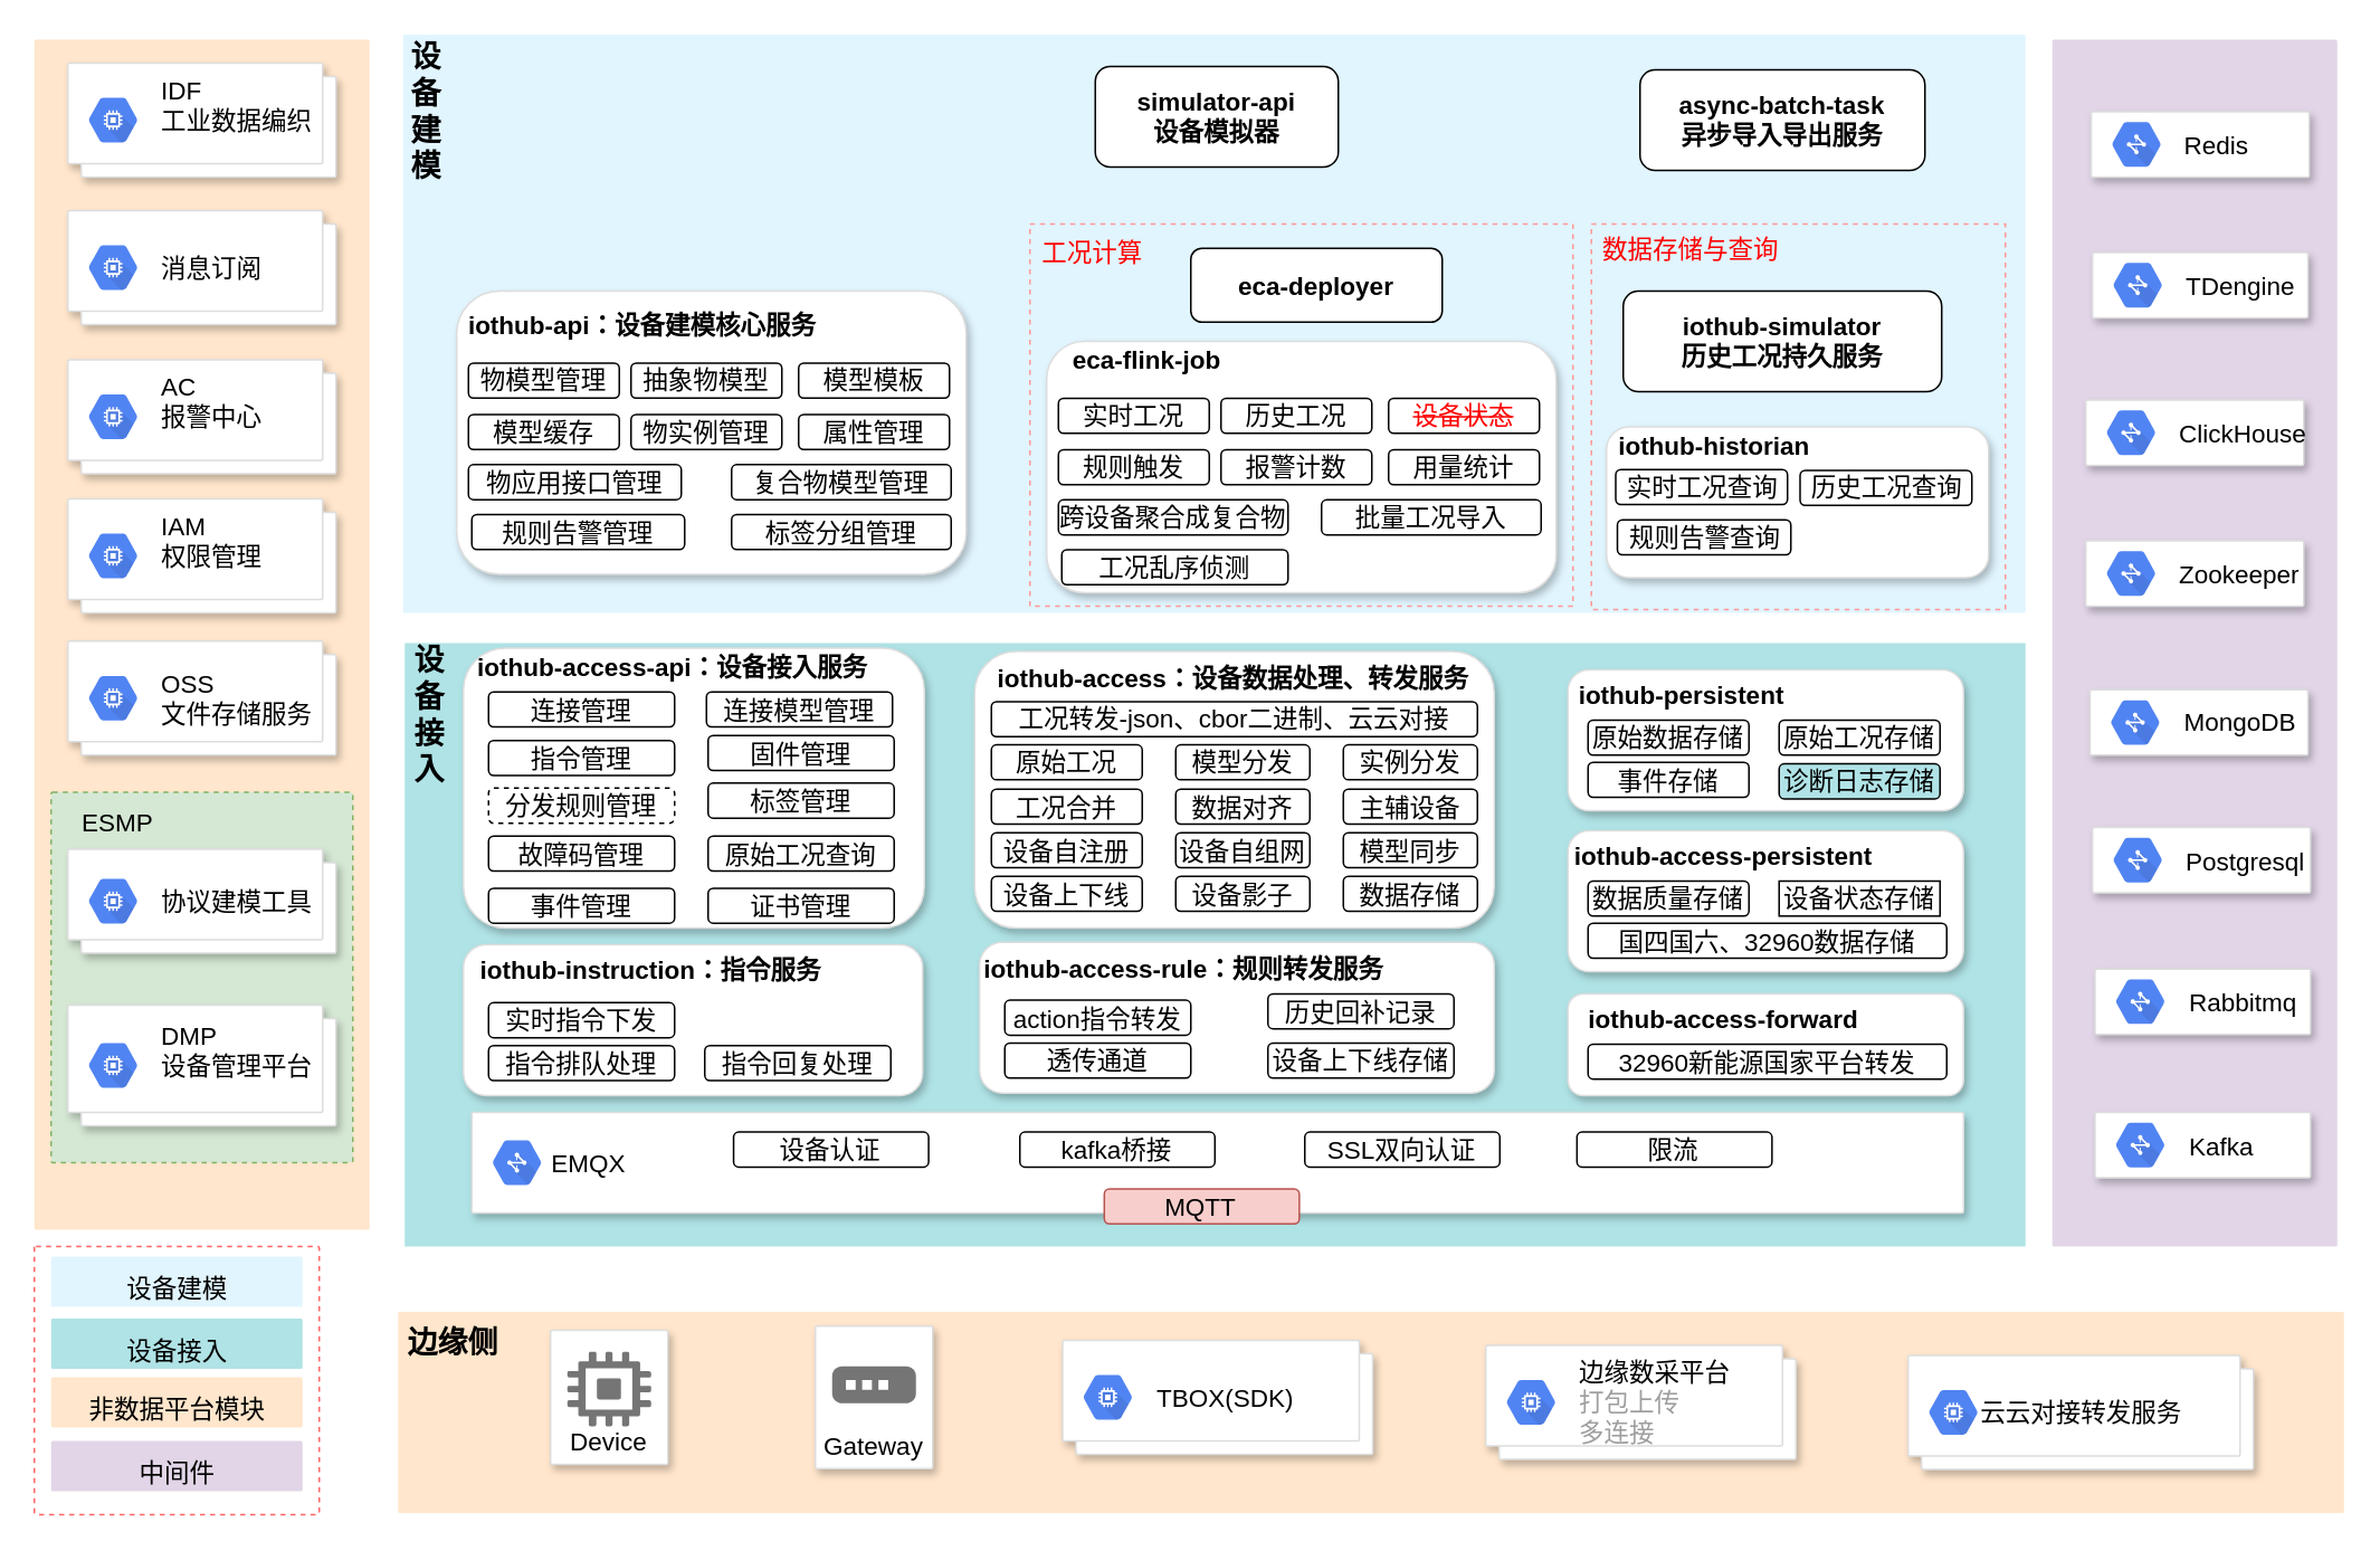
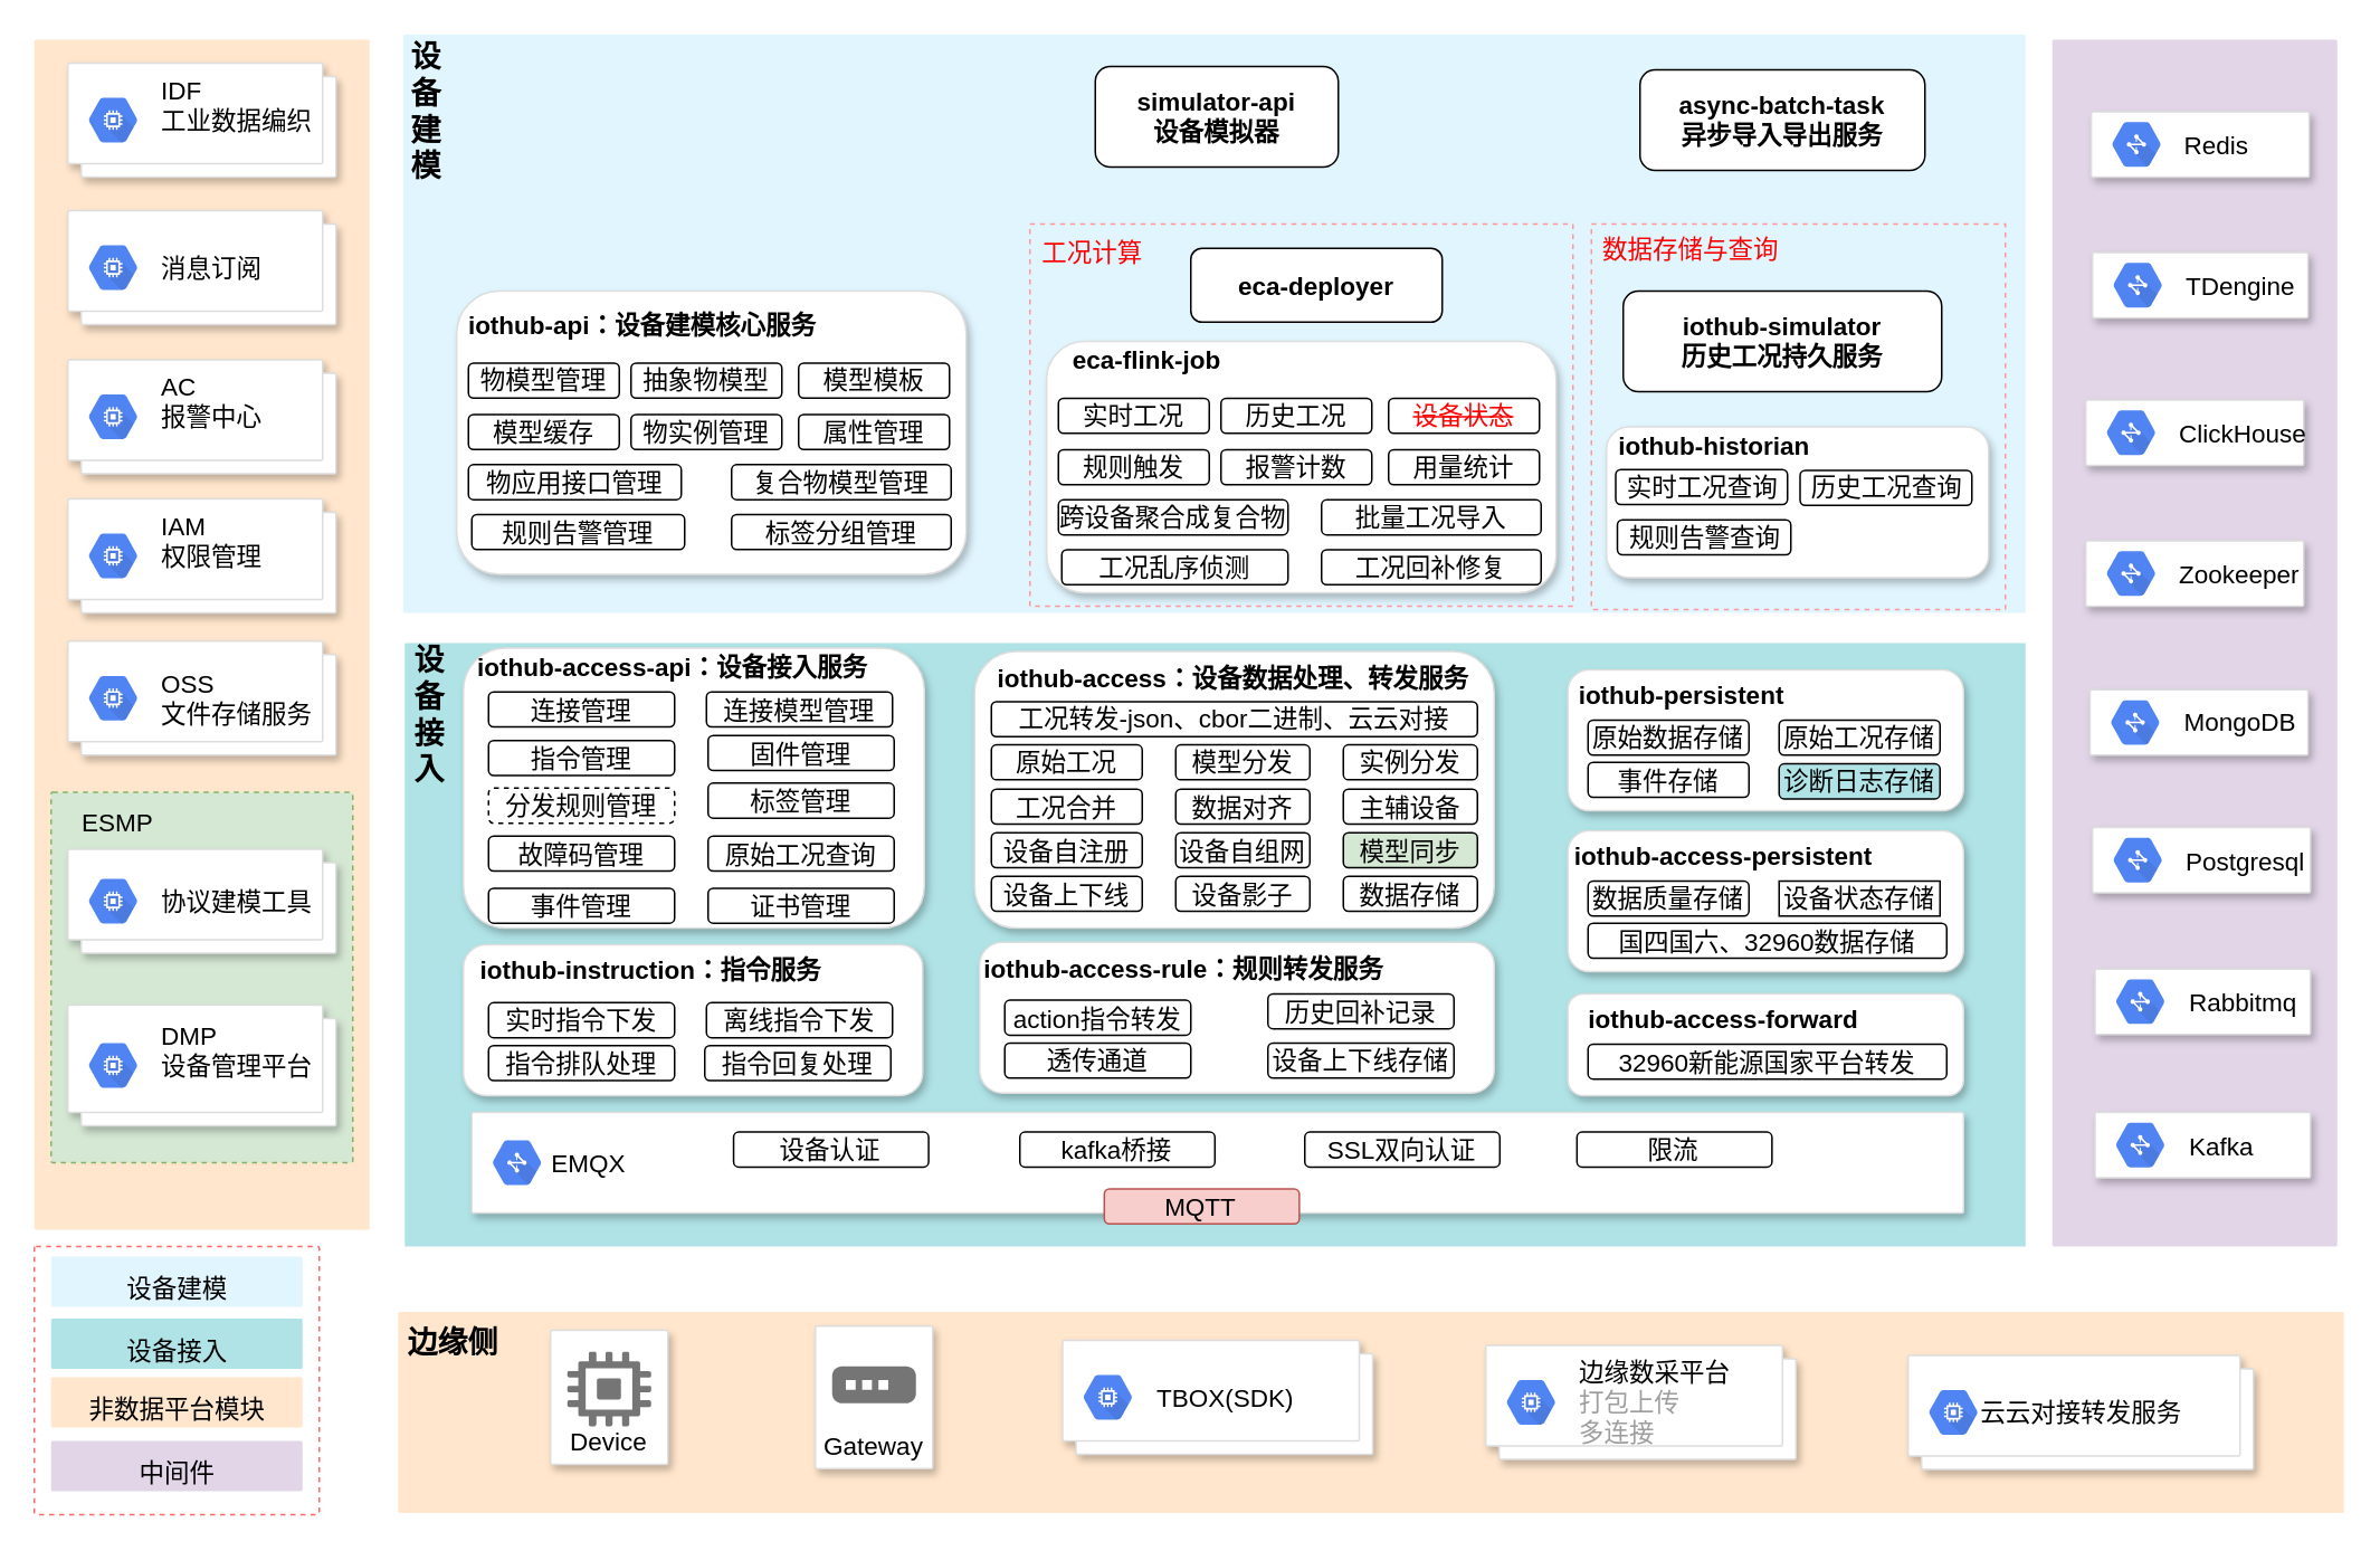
+ <mxCell id="138" value="工况回补修复" style="rounded=1;whiteSpace=wrap;html=1;fontSize=15;" vertex="1" parent="1"><mxGeometry x="788" y="327.32" width="131" height="20.87" as="geometry" /></mxCell>
- <mxCell id="83" value="模型同步" style="rounded=1;whiteSpace=wrap;html=1;fontSize=15;" vertex="1" parent="1"><mxGeometry x="801" y="496.13" width="80" height="20.87" as="geometry" /></mxCell>
+ <mxCell id="83" value="模型同步" style="rounded=1;whiteSpace=wrap;html=1;fontSize=15;fillColor=#d5e8d4;" vertex="1" parent="1"><mxGeometry x="801" y="496.13" width="80" height="20.87" as="geometry" /></mxCell>
+ <mxCell id="90" value="离线指令下发" style="rounded=1;whiteSpace=wrap;html=1;fontSize=15;" vertex="1" parent="1"><mxGeometry x="421" y="597.569" width="111" height="20.87" as="geometry" /></mxCell>
